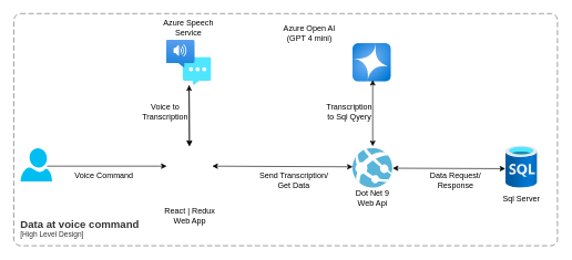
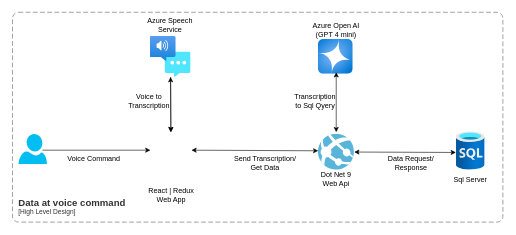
- <mxCell id="19" value="Azure Open AI (GPT 4 mini)" style="text;html=1;align=center;verticalAlign=middle;whiteSpace=wrap;rounded=0;" vertex="1" parent="1"><mxGeometry x="421" y="35" width="88" height="30" as="geometry" /></mxCell>
+ <mxCell id="19" value="Azure Open AI (GPT 4 mini)" style="text;html=1;align=center;verticalAlign=middle;whiteSpace=wrap;rounded=0;" vertex="1" parent="1"><mxGeometry x="516" y="35" width="88" height="30" as="geometry" /></mxCell>
